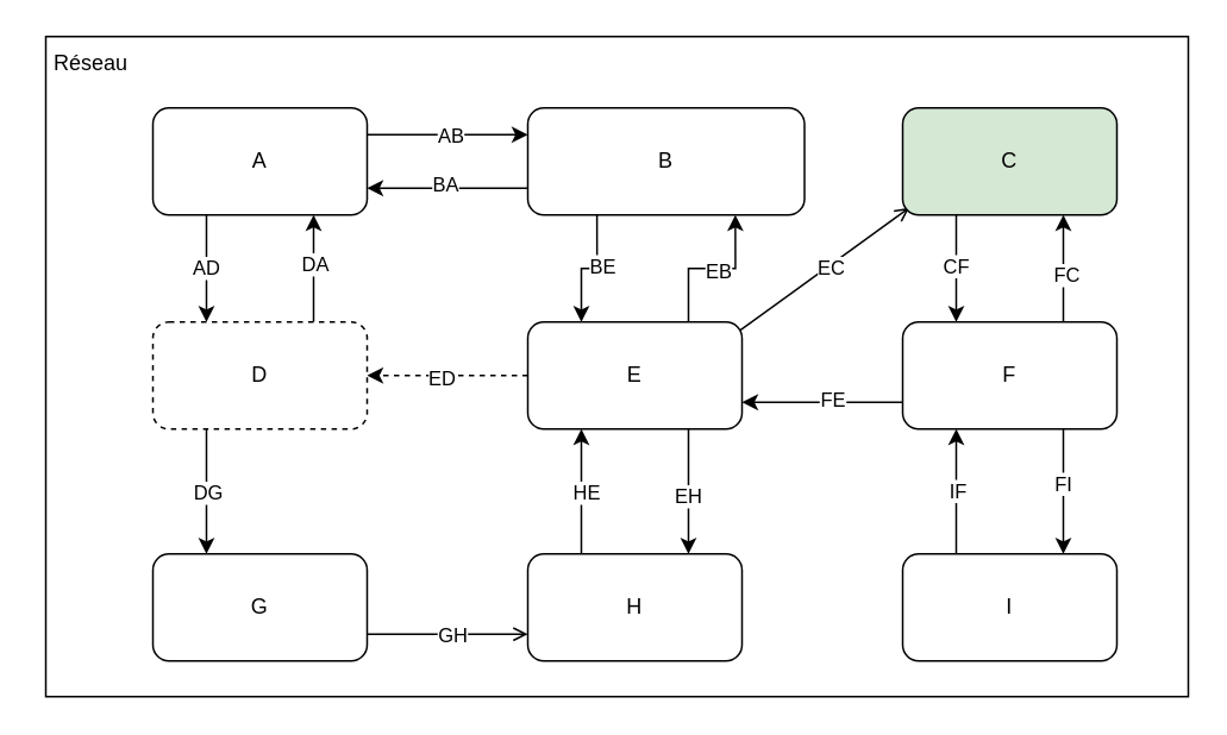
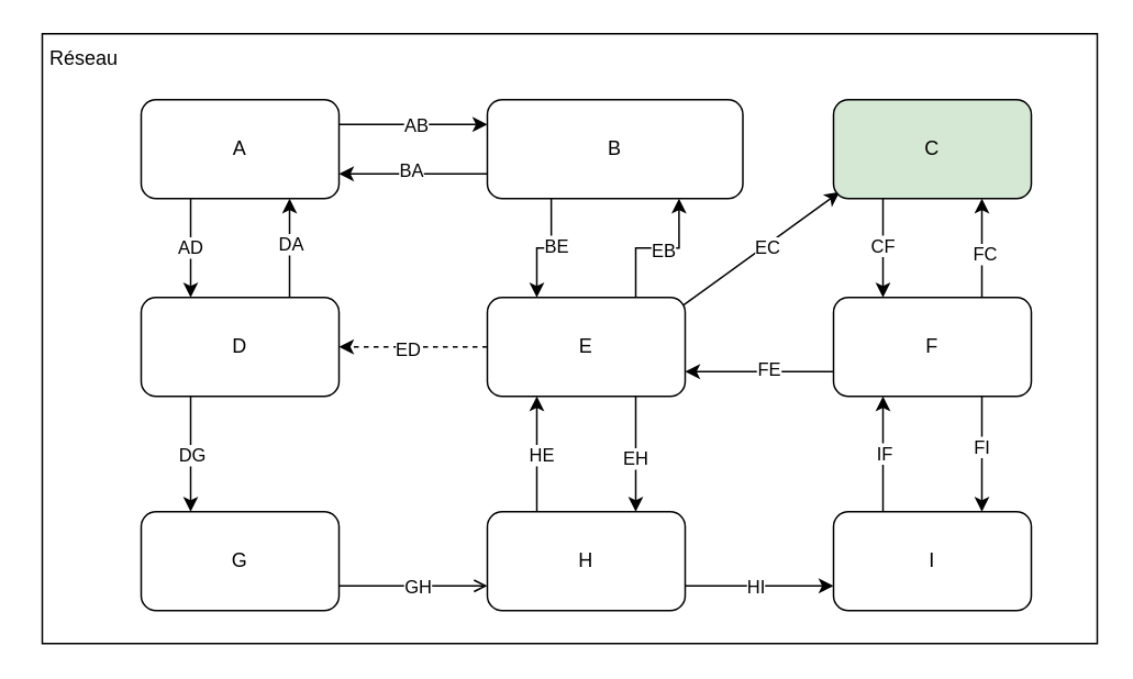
- <mxCell id="2" style="rounded=0;orthogonalLoop=1;jettySize=auto;html=1;exitX=0.988;exitY=0.083;exitDx=0;exitDy=0;entryX=0.031;entryY=0.933;entryDx=0;entryDy=0;entryPerimeter=0;exitPerimeter=0;endArrow=open;" edge="1" parent="1" source="10" target="18"><mxGeometry relative="1" as="geometry" /></mxCell>
+ <mxCell id="2" style="rounded=0;orthogonalLoop=1;jettySize=auto;html=1;exitX=0.988;exitY=0.083;exitDx=0;exitDy=0;entryX=0.031;entryY=0.933;entryDx=0;entryDy=0;entryPerimeter=0;exitPerimeter=0;" edge="1" parent="1" source="10" target="18"><mxGeometry relative="1" as="geometry" /></mxCell>
- <mxCell id="43" value="D" style="rounded=1;whiteSpace=wrap;html=1;dashed=1;" vertex="1" parent="1"><mxGeometry x="85" y="180" width="120" height="60" as="geometry" /></mxCell>
+ <mxCell id="43" value="D" style="rounded=1;whiteSpace=wrap;html=1;" vertex="1" parent="1"><mxGeometry x="85" y="180" width="120" height="60" as="geometry" /></mxCell>
+ <mxCell id="21" style="edgeStyle=orthogonalEdgeStyle;rounded=0;orthogonalLoop=1;jettySize=auto;html=1;exitX=1;exitY=0.75;exitDx=0;exitDy=0;entryX=0;entryY=0.75;entryDx=0;entryDy=0;" edge="1" parent="1" source="23" target="26"><mxGeometry relative="1" as="geometry" /></mxCell>
+ <mxCell id="22" value="HI" style="edgeLabel;html=1;align=center;verticalAlign=middle;resizable=0;points=[];" vertex="1" connectable="0" parent="21"><mxGeometry x="-0.056" relative="1" as="geometry"><mxPoint as="offset" /></mxGeometry></mxCell>
